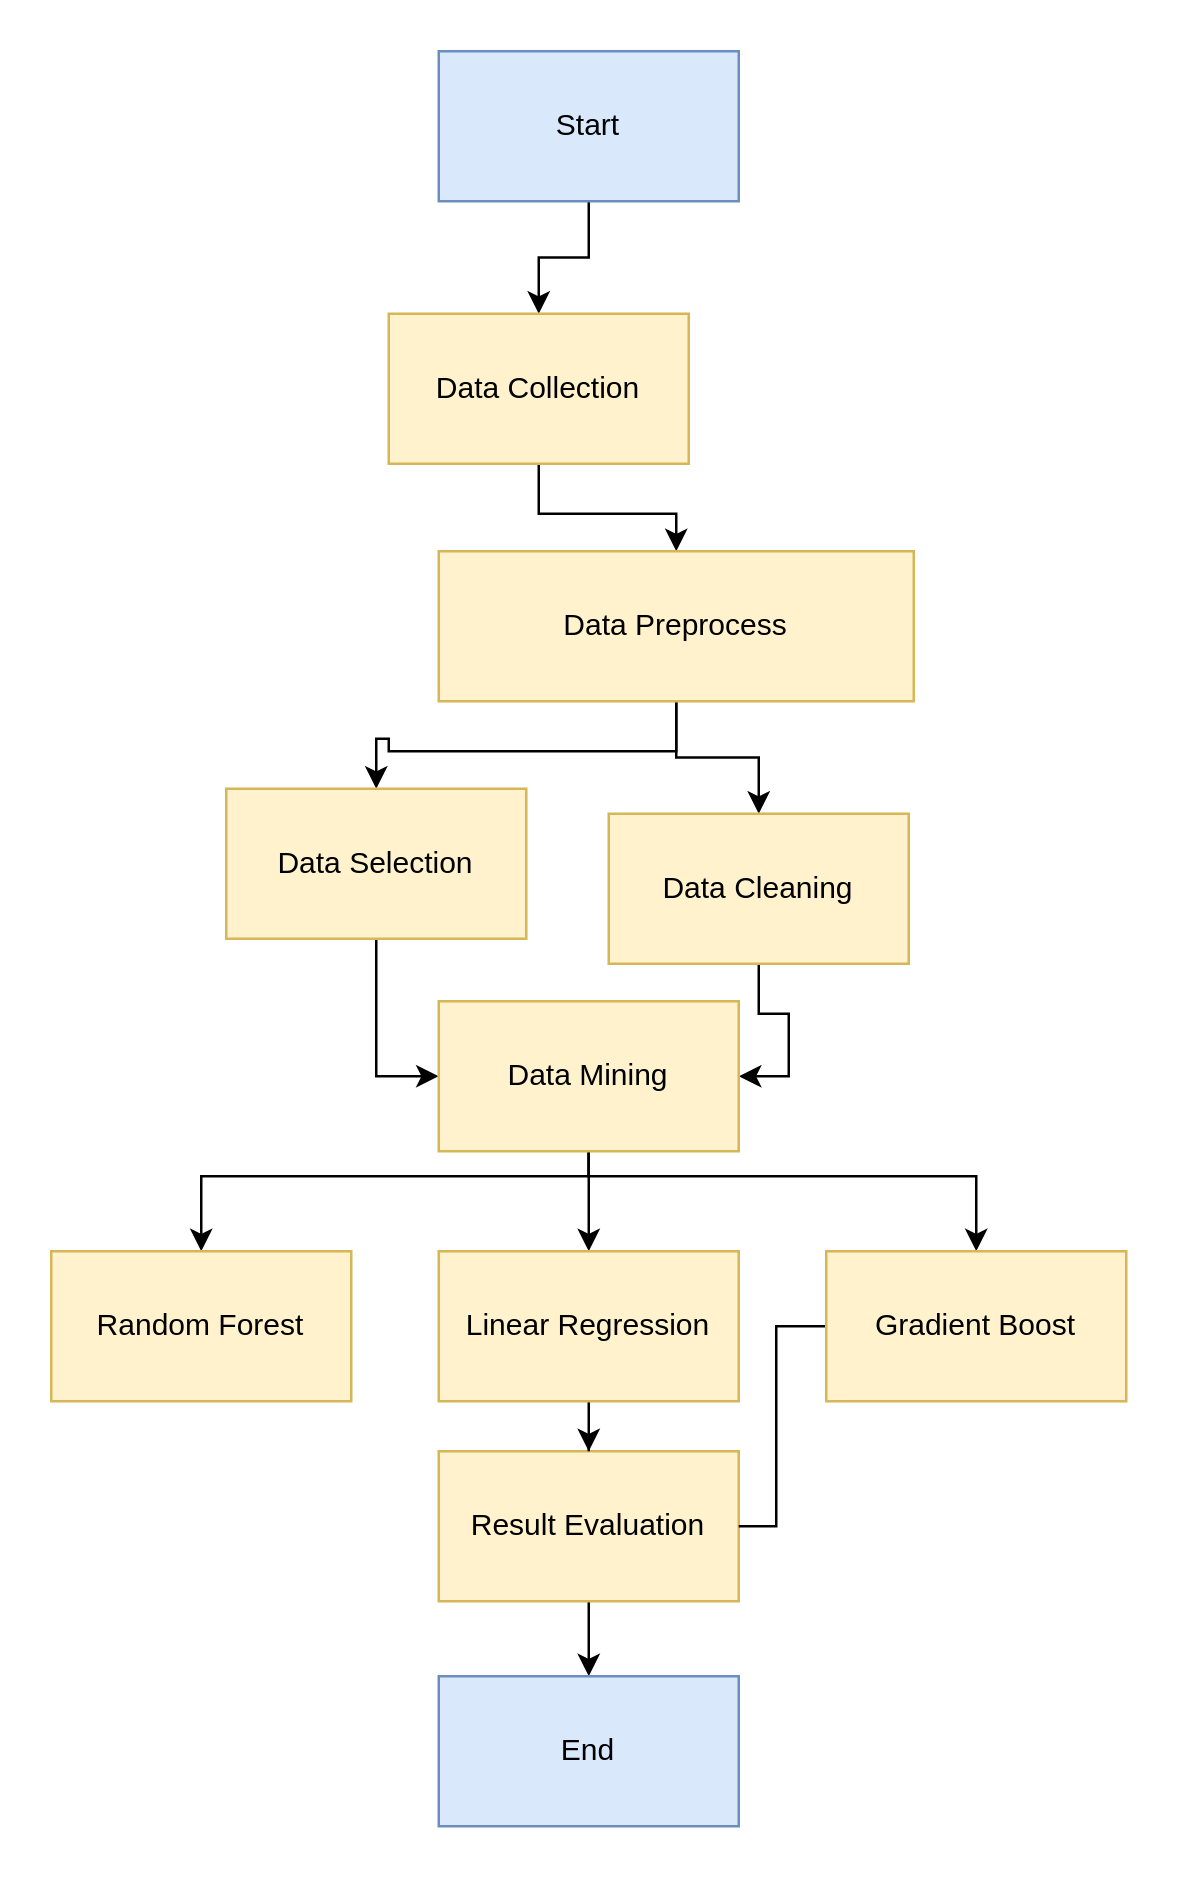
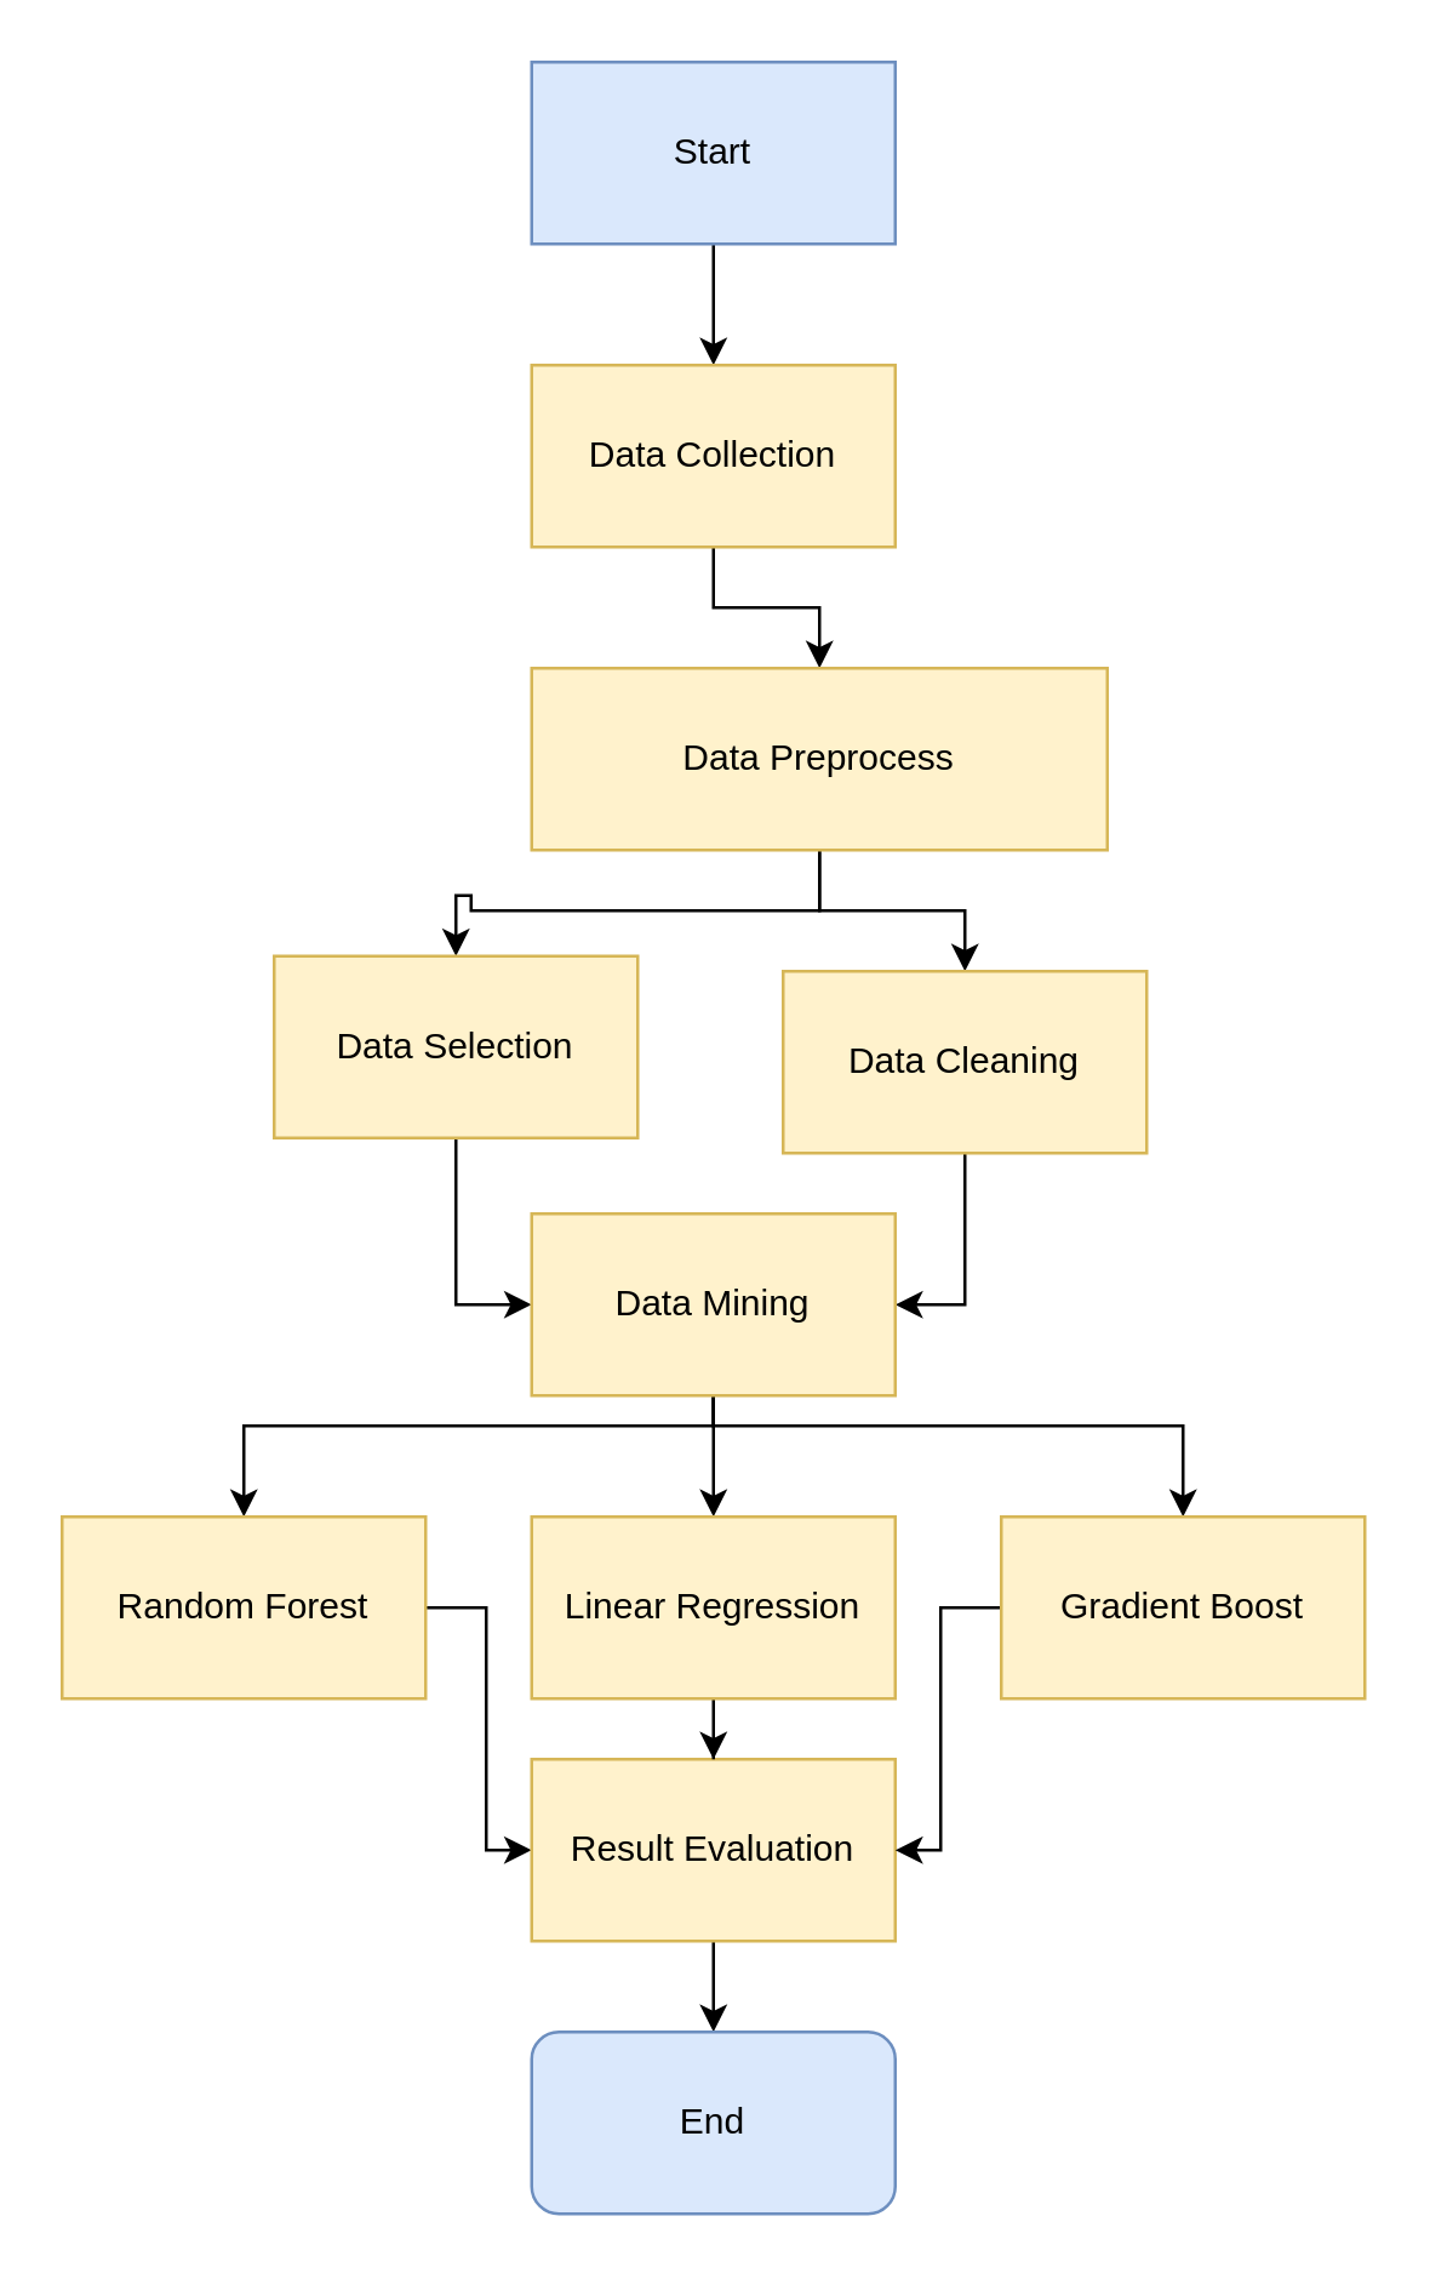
- <mxCell id="5" value="Data Collection" style="rounded=0;whiteSpace=wrap;html=1;fillColor=#fff2cc;strokeColor=#d6b656;" parent="1" vertex="1"><mxGeometry x="155" y="125" width="120" height="60" as="geometry" /></mxCell>
+ <mxCell id="5" value="Data Collection" style="rounded=0;whiteSpace=wrap;html=1;fillColor=#fff2cc;strokeColor=#d6b656;" parent="1" vertex="1"><mxGeometry x="175" y="120" width="120" height="60" as="geometry" /></mxCell>
- <mxCell id="10" value="Data Cleaning" style="rounded=0;whiteSpace=wrap;html=1;fillColor=#fff2cc;strokeColor=#d6b656;" parent="1" vertex="1"><mxGeometry x="243" y="325" width="120" height="60" as="geometry" /></mxCell>
+ <mxCell id="10" value="Data Cleaning" style="rounded=0;whiteSpace=wrap;html=1;fillColor=#fff2cc;strokeColor=#d6b656;" parent="1" vertex="1"><mxGeometry x="258" y="320" width="120" height="60" as="geometry" /></mxCell>
+ <mxCell id="17" style="edgeStyle=orthogonalEdgeStyle;rounded=0;orthogonalLoop=1;jettySize=auto;html=1;entryX=0;entryY=0.5;entryDx=0;entryDy=0;" parent="1" source="18" target="20" edge="1"><mxGeometry relative="1" as="geometry"><Array as="points"><mxPoint x="160" y="530" /><mxPoint x="160" y="610" /></Array></mxGeometry></mxCell>
- <mxCell id="21" style="edgeStyle=orthogonalEdgeStyle;rounded=0;orthogonalLoop=1;jettySize=auto;html=1;entryX=1;entryY=0.5;entryDx=0;entryDy=0;endArrow=none;" parent="1" source="22" target="20" edge="1"><mxGeometry relative="1" as="geometry"><Array as="points"><mxPoint x="310" y="530" /><mxPoint x="310" y="610" /></Array></mxGeometry></mxCell>
+ <mxCell id="21" style="edgeStyle=orthogonalEdgeStyle;rounded=0;orthogonalLoop=1;jettySize=auto;html=1;entryX=1;entryY=0.5;entryDx=0;entryDy=0;" parent="1" source="22" target="20" edge="1"><mxGeometry relative="1" as="geometry"><Array as="points"><mxPoint x="310" y="530" /><mxPoint x="310" y="610" /></Array></mxGeometry></mxCell>
- <mxCell id="23" value="End" style="rounded=0;whiteSpace=wrap;html=1;fillColor=#dae8fc;strokeColor=#6c8ebf;" parent="1" vertex="1"><mxGeometry x="175" y="670" width="120" height="60" as="geometry" /></mxCell>
+ <mxCell id="23" value="End" style="whiteSpace=wrap;html=1;fillColor=#dae8fc;strokeColor=#6c8ebf;rounded=1;" parent="1" vertex="1"><mxGeometry x="175" y="670" width="120" height="60" as="geometry" /></mxCell>
